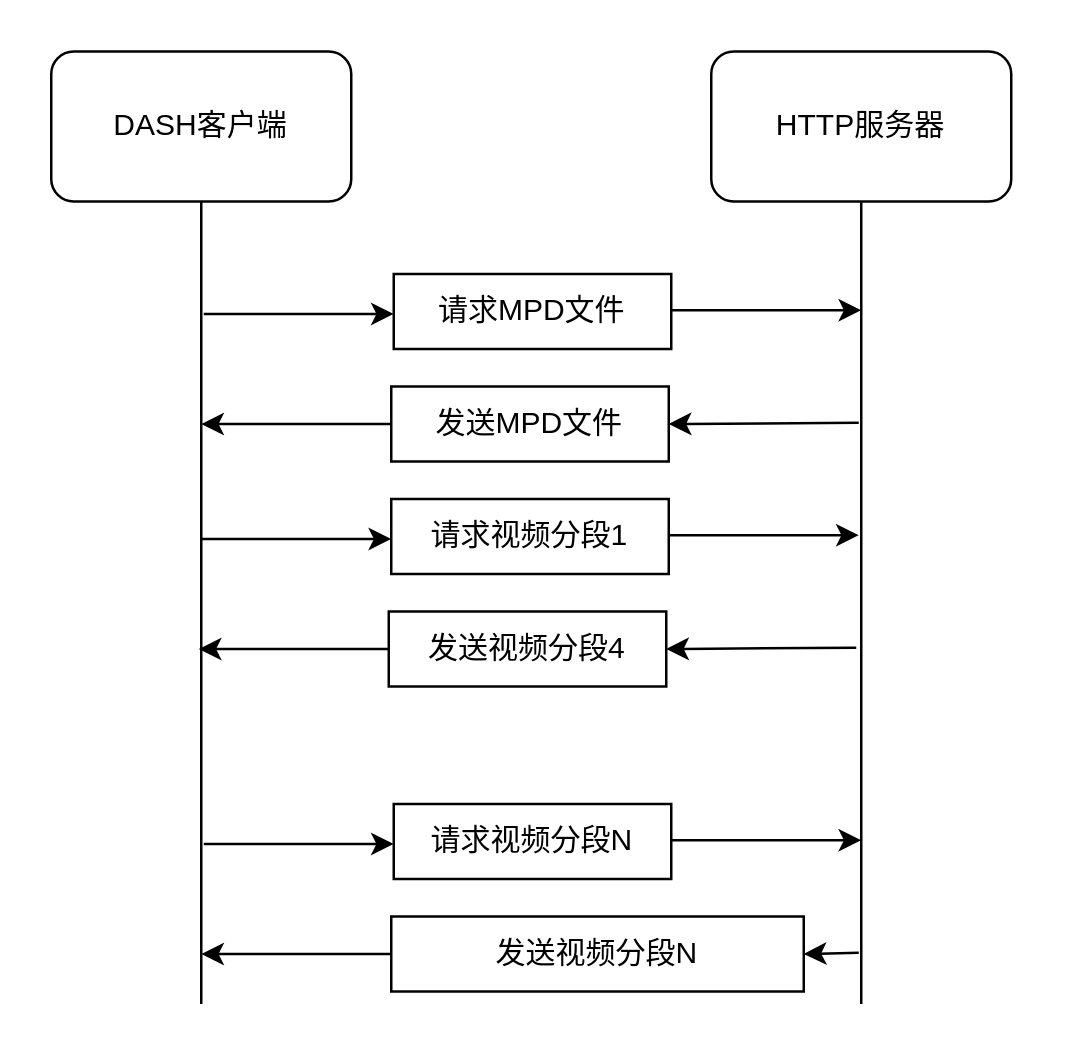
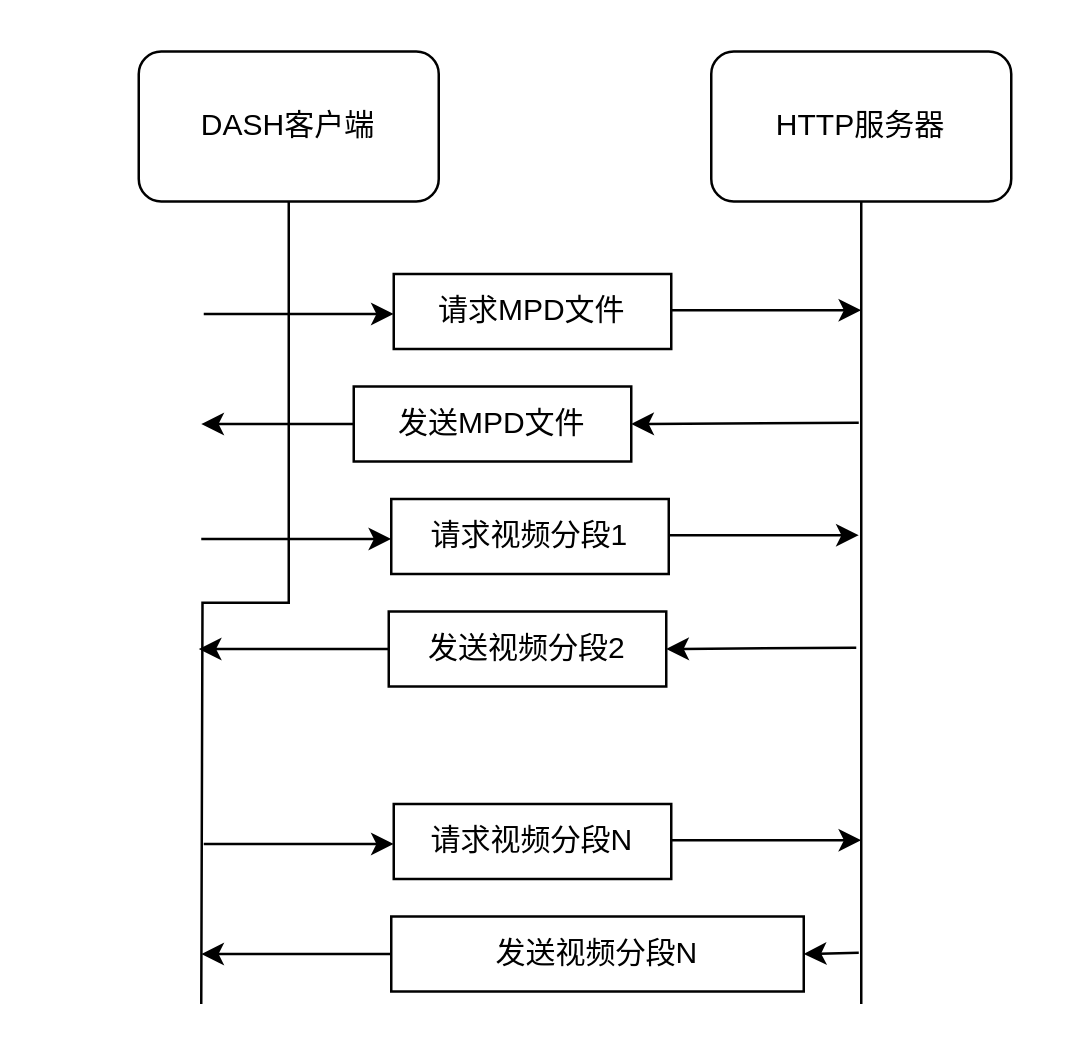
- <mxCell id="3" value="DASH客户端" style="rounded=1;whiteSpace=wrap;html=1;" vertex="1" parent="1"><mxGeometry x="20" y="20" width="120" height="60" as="geometry" /></mxCell>
+ <mxCell id="3" value="DASH客户端" style="rounded=1;whiteSpace=wrap;html=1;" vertex="1" parent="1"><mxGeometry x="55" y="20" width="120" height="60" as="geometry" /></mxCell>
- <mxCell id="10" value="发送MPD文件" style="rounded=0;whiteSpace=wrap;html=1;" vertex="1" parent="1"><mxGeometry x="156" y="154" width="111" height="30" as="geometry" /></mxCell>
+ <mxCell id="10" value="发送MPD文件" style="rounded=0;whiteSpace=wrap;html=1;" vertex="1" parent="1"><mxGeometry x="141" y="154" width="111" height="30" as="geometry" /></mxCell>
- <mxCell id="16" value="发送视频分段4" style="rounded=0;whiteSpace=wrap;html=1;" vertex="1" parent="1"><mxGeometry x="155" y="244" width="111" height="30" as="geometry" /></mxCell>
+ <mxCell id="16" value="发送视频分段2" style="rounded=0;whiteSpace=wrap;html=1;" vertex="1" parent="1"><mxGeometry x="155" y="244" width="111" height="30" as="geometry" /></mxCell>
